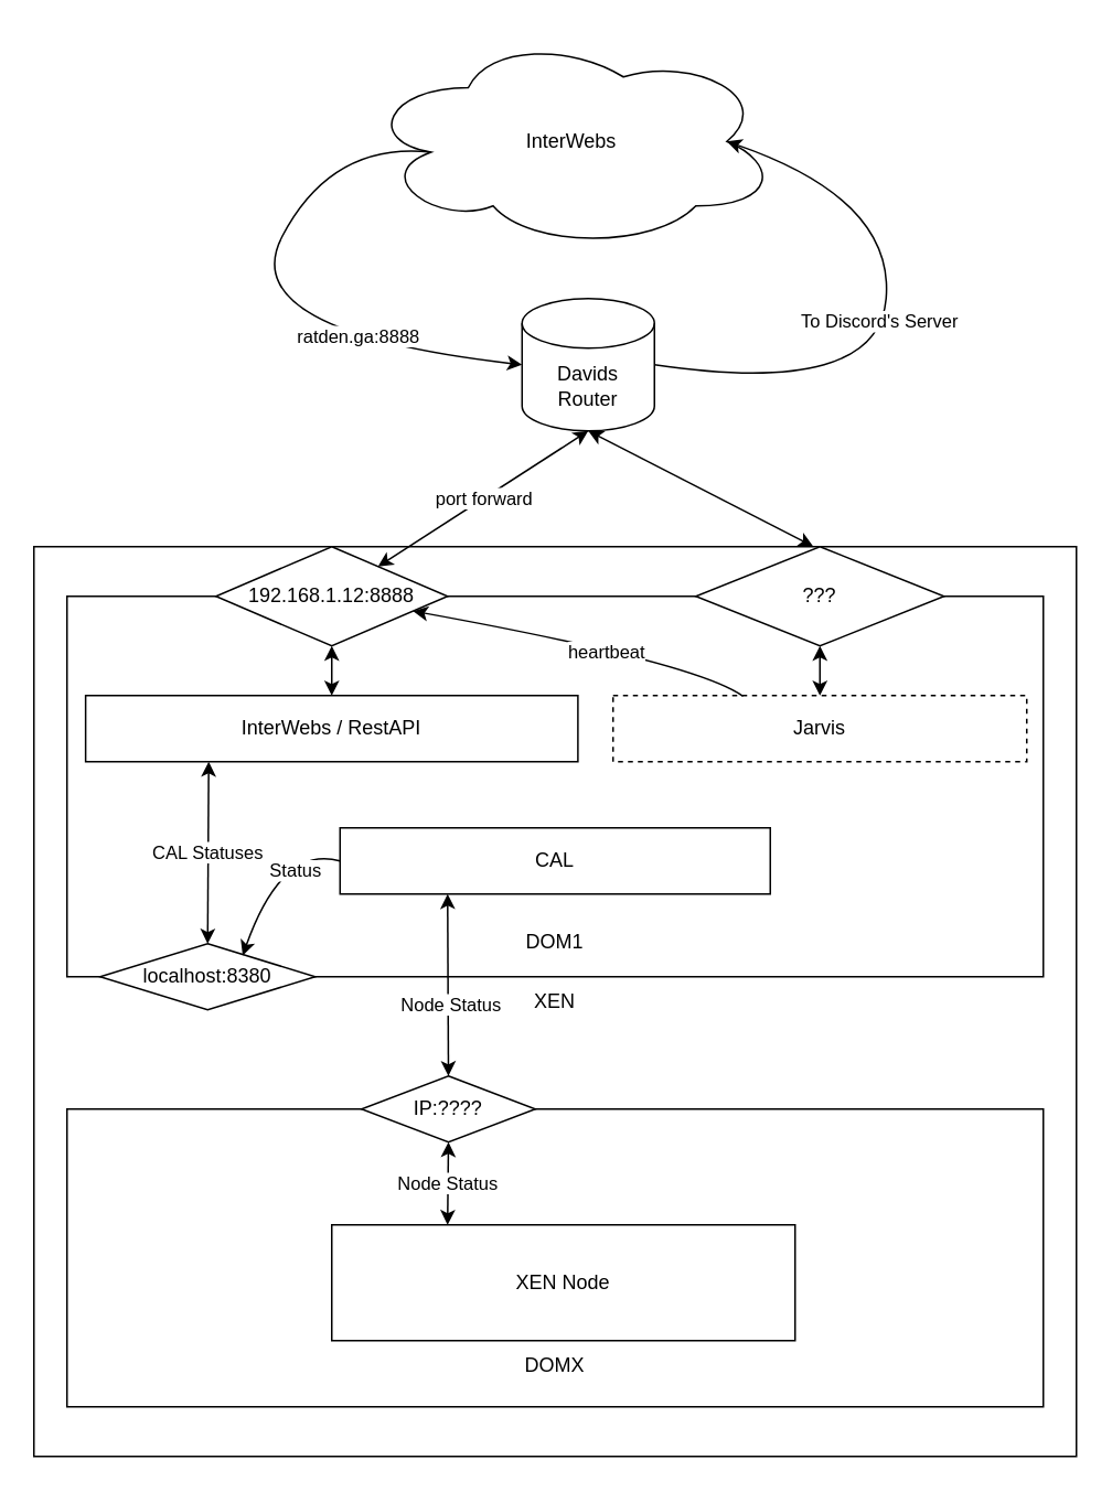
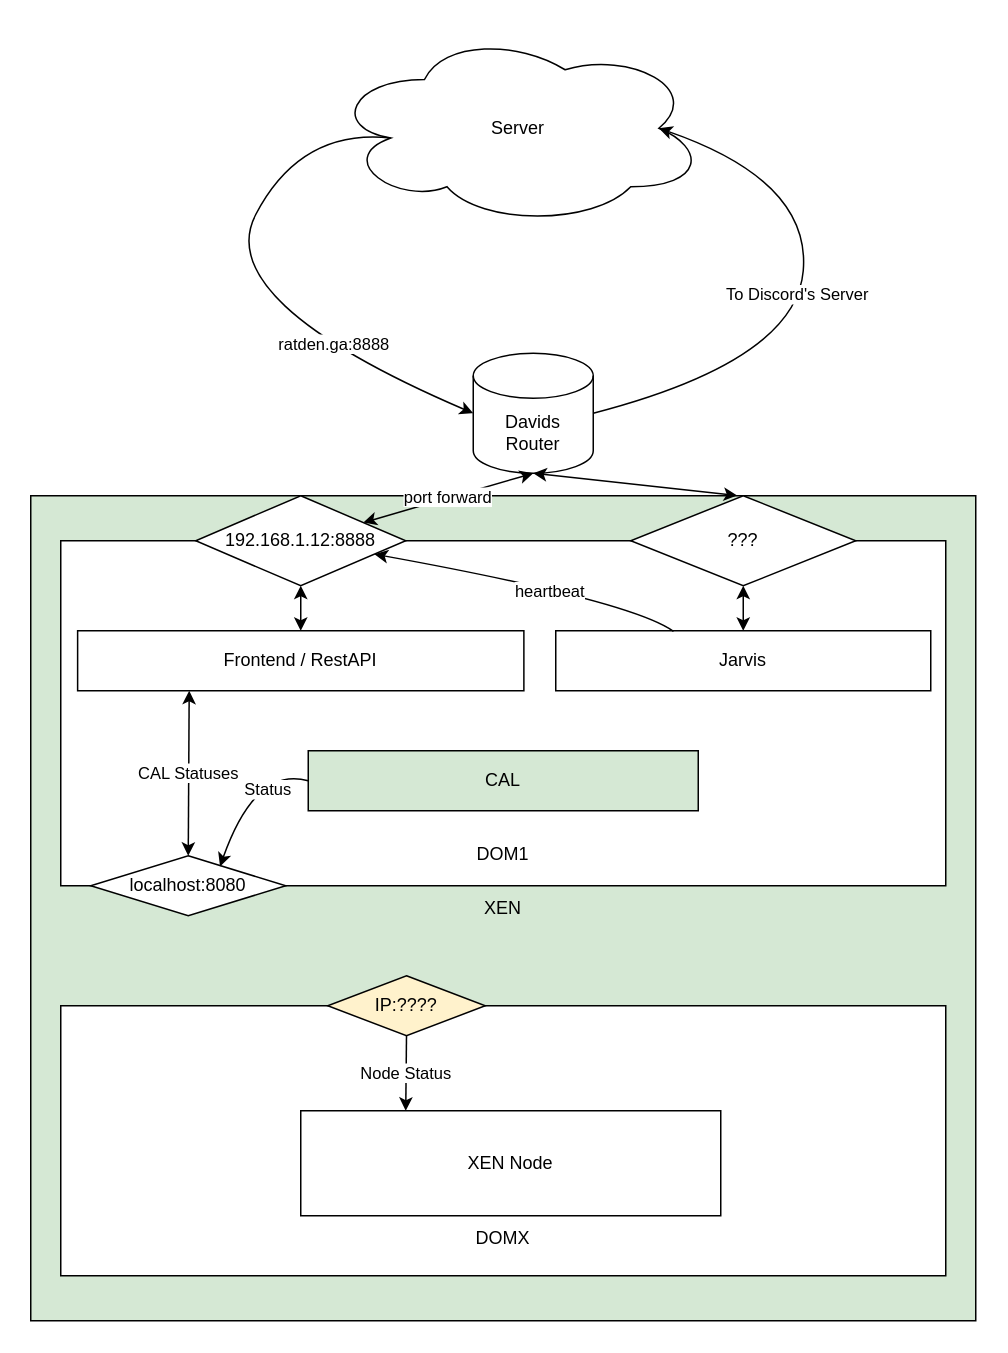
- <mxCell id="3" value="InterWebs" style="ellipse;shape=cloud;whiteSpace=wrap;html=1;" vertex="1" parent="1"><mxGeometry x="220" y="20" width="250" height="130" as="geometry" /></mxCell>
+ <mxCell id="3" value="Server" style="ellipse;shape=cloud;whiteSpace=wrap;html=1;" vertex="1" parent="1"><mxGeometry x="220" y="20" width="250" height="130" as="geometry" /></mxCell>
- <mxCell id="8" value="Davids &lt;br&gt;Router" style="shape=cylinder3;whiteSpace=wrap;html=1;boundedLbl=1;backgroundOutline=1;size=15;" vertex="1" parent="1"><mxGeometry x="315" y="180" width="80" height="80" as="geometry" /></mxCell>
+ <mxCell id="8" value="Davids &lt;br&gt;Router" style="shape=cylinder3;whiteSpace=wrap;html=1;boundedLbl=1;backgroundOutline=1;size=15;" vertex="1" parent="1"><mxGeometry x="315" y="235" width="80" height="80" as="geometry" /></mxCell>
- <mxCell id="5" value="InterWebs / RestAPI" style="rounded=0;whiteSpace=wrap;html=1;" vertex="1" parent="1"><mxGeometry x="51.25" y="420" width="297.5" height="40" as="geometry" /></mxCell>
+ <mxCell id="5" value="Frontend / RestAPI" style="rounded=0;whiteSpace=wrap;html=1;" vertex="1" parent="1"><mxGeometry x="51.25" y="420" width="297.5" height="40" as="geometry" /></mxCell>
- <mxCell id="12" value="Jarvis" style="rounded=0;whiteSpace=wrap;html=1;dashed=1;" vertex="1" parent="1"><mxGeometry x="370" y="420" width="250" height="40" as="geometry" /></mxCell>
+ <mxCell id="12" value="Jarvis" style="rounded=0;whiteSpace=wrap;html=1;" vertex="1" parent="1"><mxGeometry x="370" y="420" width="250" height="40" as="geometry" /></mxCell>
- <mxCell id="20" value="CAL" style="rounded=0;whiteSpace=wrap;html=1;" vertex="1" parent="1"><mxGeometry x="205" y="500" width="260" height="40" as="geometry" /></mxCell>
+ <mxCell id="20" value="CAL" style="rounded=0;whiteSpace=wrap;html=1;fillColor=#d5e8d4;" vertex="1" parent="1"><mxGeometry x="205" y="500" width="260" height="40" as="geometry" /></mxCell>
- <mxCell id="28" value="" style="endArrow=classic;startArrow=classic;html=1;entryX=0.25;entryY=1;entryDx=0;entryDy=0;exitX=0.5;exitY=0;exitDx=0;exitDy=0;" edge="1" parent="1" source="27" target="20"><mxGeometry width="50" height="50" relative="1" as="geometry"><mxPoint x="230" y="630" as="sourcePoint" /><mxPoint x="280" y="580" as="targetPoint" /></mxGeometry></mxCell>
- <mxCell id="29" value="Node Status" style="edgeLabel;html=1;align=center;verticalAlign=middle;resizable=0;points=[];" vertex="1" connectable="0" parent="28"><mxGeometry x="-0.212" y="-1" relative="1" as="geometry"><mxPoint as="offset" /></mxGeometry></mxCell>
- <mxCell id="21" value="localhost:8380" style="rhombus;whiteSpace=wrap;html=1;" vertex="1" parent="1"><mxGeometry x="60" y="570" width="130" height="40" as="geometry" /></mxCell>
+ <mxCell id="21" value="localhost:8080" style="rhombus;whiteSpace=wrap;html=1;" vertex="1" parent="1"><mxGeometry x="60" y="570" width="130" height="40" as="geometry" /></mxCell>
- <mxCell id="2" value="XEN" style="rounded=0;whiteSpace=wrap;html=1;" vertex="1" parent="1"><mxGeometry x="20" y="330" width="630" height="550" as="geometry" /></mxCell>
+ <mxCell id="2" value="XEN" style="rounded=0;whiteSpace=wrap;html=1;fillColor=#d5e8d4;" vertex="1" parent="1"><mxGeometry x="20" y="330" width="630" height="550" as="geometry" /></mxCell>
- <mxCell id="27" value="IP:????" style="rhombus;whiteSpace=wrap;html=1;" vertex="1" parent="1"><mxGeometry x="218" y="650" width="105" height="40" as="geometry" /></mxCell>
+ <mxCell id="27" value="IP:????" style="rhombus;whiteSpace=wrap;html=1;fillColor=#fff2cc;" vertex="1" parent="1"><mxGeometry x="218" y="650" width="105" height="40" as="geometry" /></mxCell>
- <mxCell id="30" value="Node Status" style="endArrow=classic;startArrow=classic;html=1;entryX=0.5;entryY=1;entryDx=0;entryDy=0;exitX=0.25;exitY=0;exitDx=0;exitDy=0;" edge="1" parent="1" source="26" target="27"><mxGeometry width="50" height="50" relative="1" as="geometry"><mxPoint x="270" y="725" as="sourcePoint" /><mxPoint x="275.5" y="690" as="targetPoint" /></mxGeometry></mxCell>
+ <mxCell id="30" value="Node Status" style="endArrow=none;startArrow=classic;html=1;entryX=0.5;entryY=1;entryDx=0;entryDy=0;exitX=0.25;exitY=0;exitDx=0;exitDy=0;" edge="1" parent="1" source="26" target="27"><mxGeometry width="50" height="50" relative="1" as="geometry"><mxPoint x="270" y="725" as="sourcePoint" /><mxPoint x="275.5" y="690" as="targetPoint" /></mxGeometry></mxCell>
